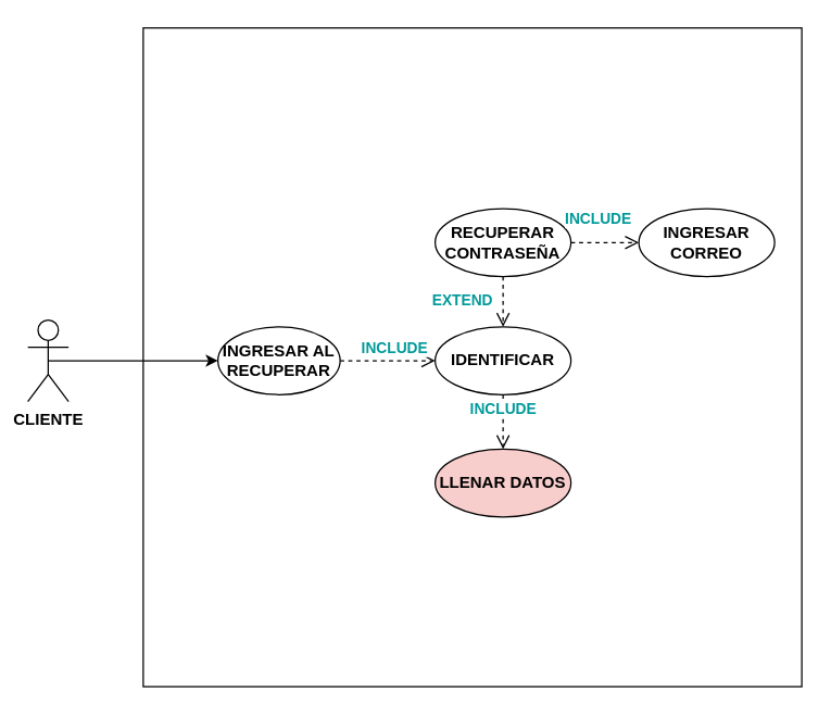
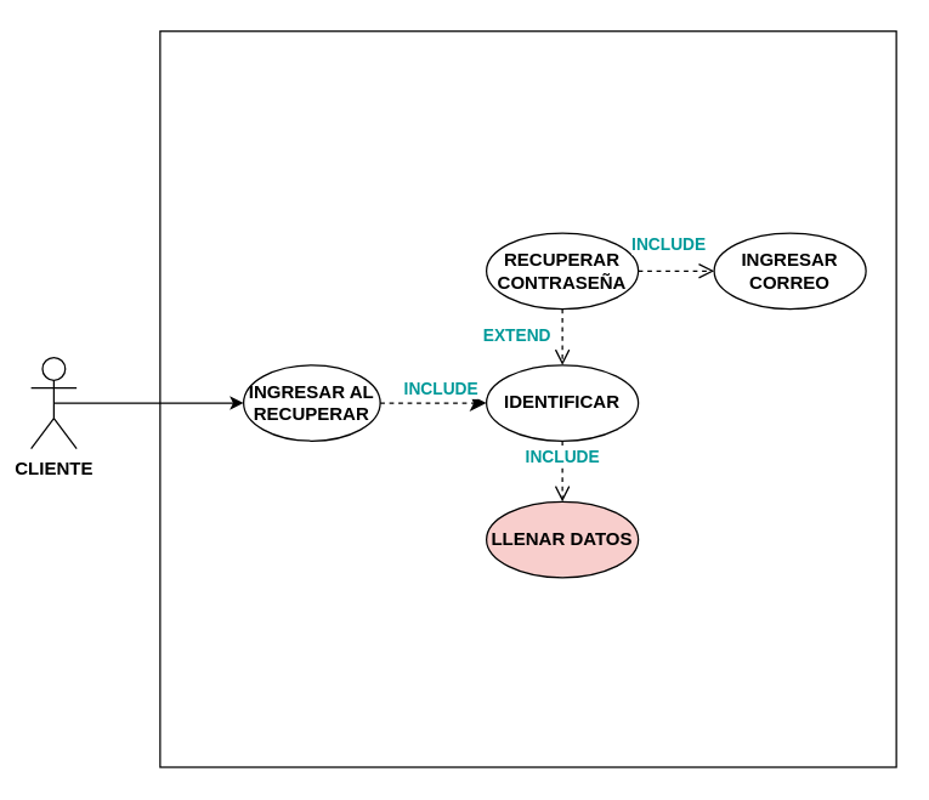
- <mxCell id="7" value="&lt;b&gt;&lt;font color=&quot;#009999&quot;&gt;INCLUDE&lt;/font&gt;&lt;/b&gt;" style="html=1;verticalAlign=bottom;endArrow=open;dashed=1;endSize=8;rounded=0;exitX=1;exitY=0.5;exitDx=0;exitDy=0;" parent="1" source="6" target="3" edge="1"><mxGeometry x="0.143" relative="1" as="geometry"><mxPoint x="530" y="230" as="sourcePoint" /><mxPoint x="350" y="265" as="targetPoint" /><mxPoint as="offset" /></mxGeometry></mxCell>
+ <mxCell id="7" value="&lt;b&gt;&lt;font color=&quot;#009999&quot;&gt;INCLUDE&lt;/font&gt;&lt;/b&gt;" style="html=1;verticalAlign=bottom;endArrow=classic;dashed=1;endSize=8;rounded=0;exitX=1;exitY=0.5;exitDx=0;exitDy=0;" parent="1" source="6" target="3" edge="1"><mxGeometry x="0.143" relative="1" as="geometry"><mxPoint x="530" y="230" as="sourcePoint" /><mxPoint x="350" y="265" as="targetPoint" /><mxPoint as="offset" /></mxGeometry></mxCell>
